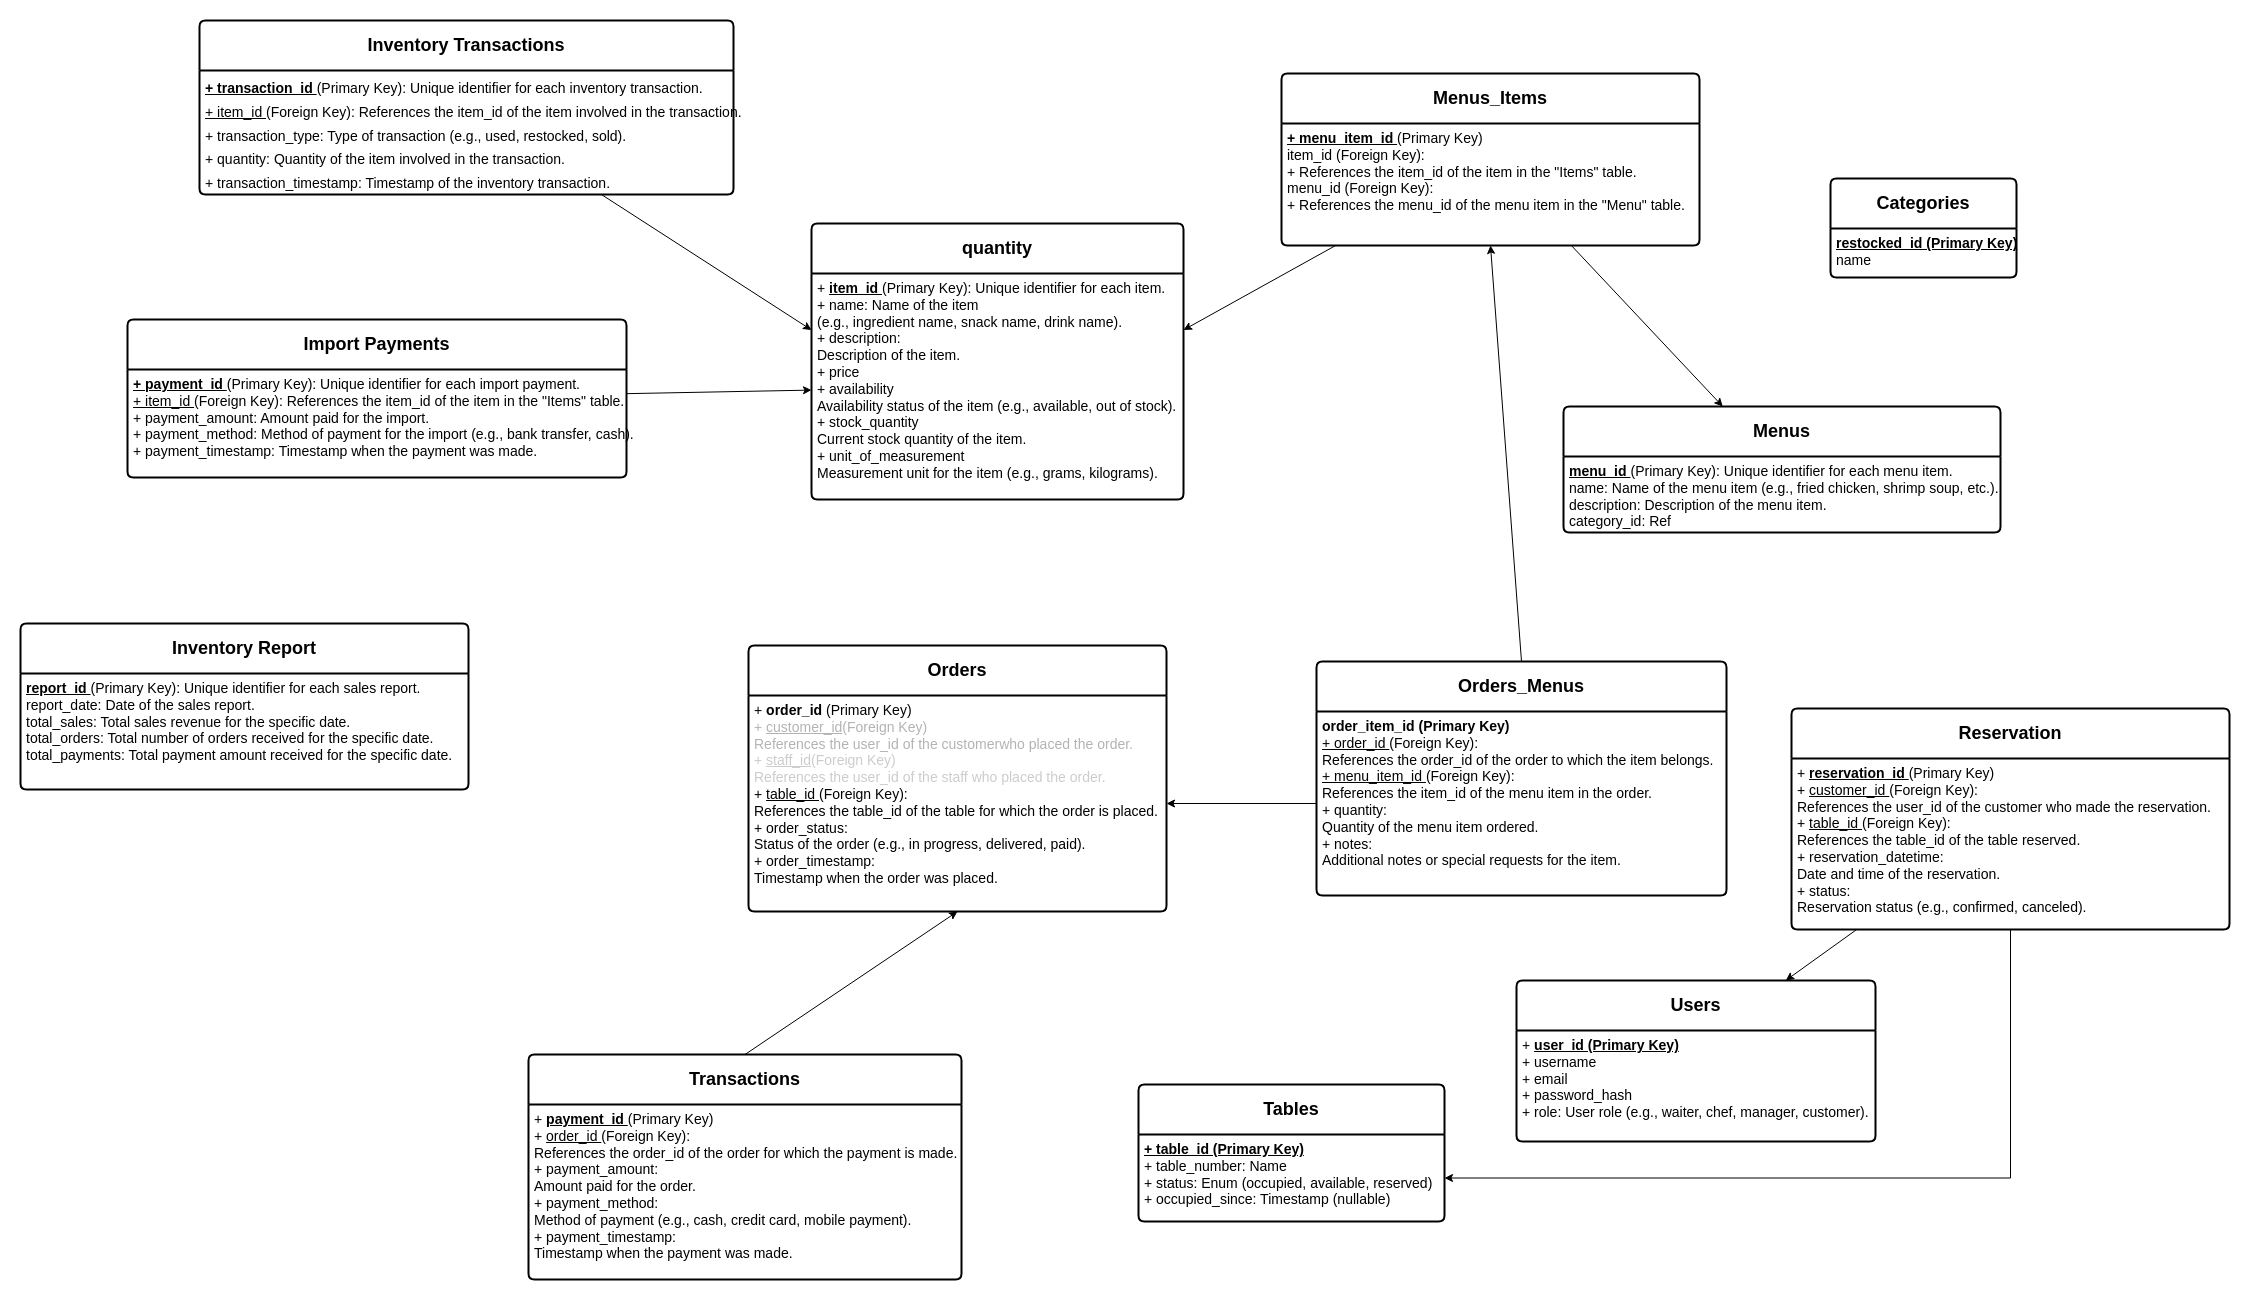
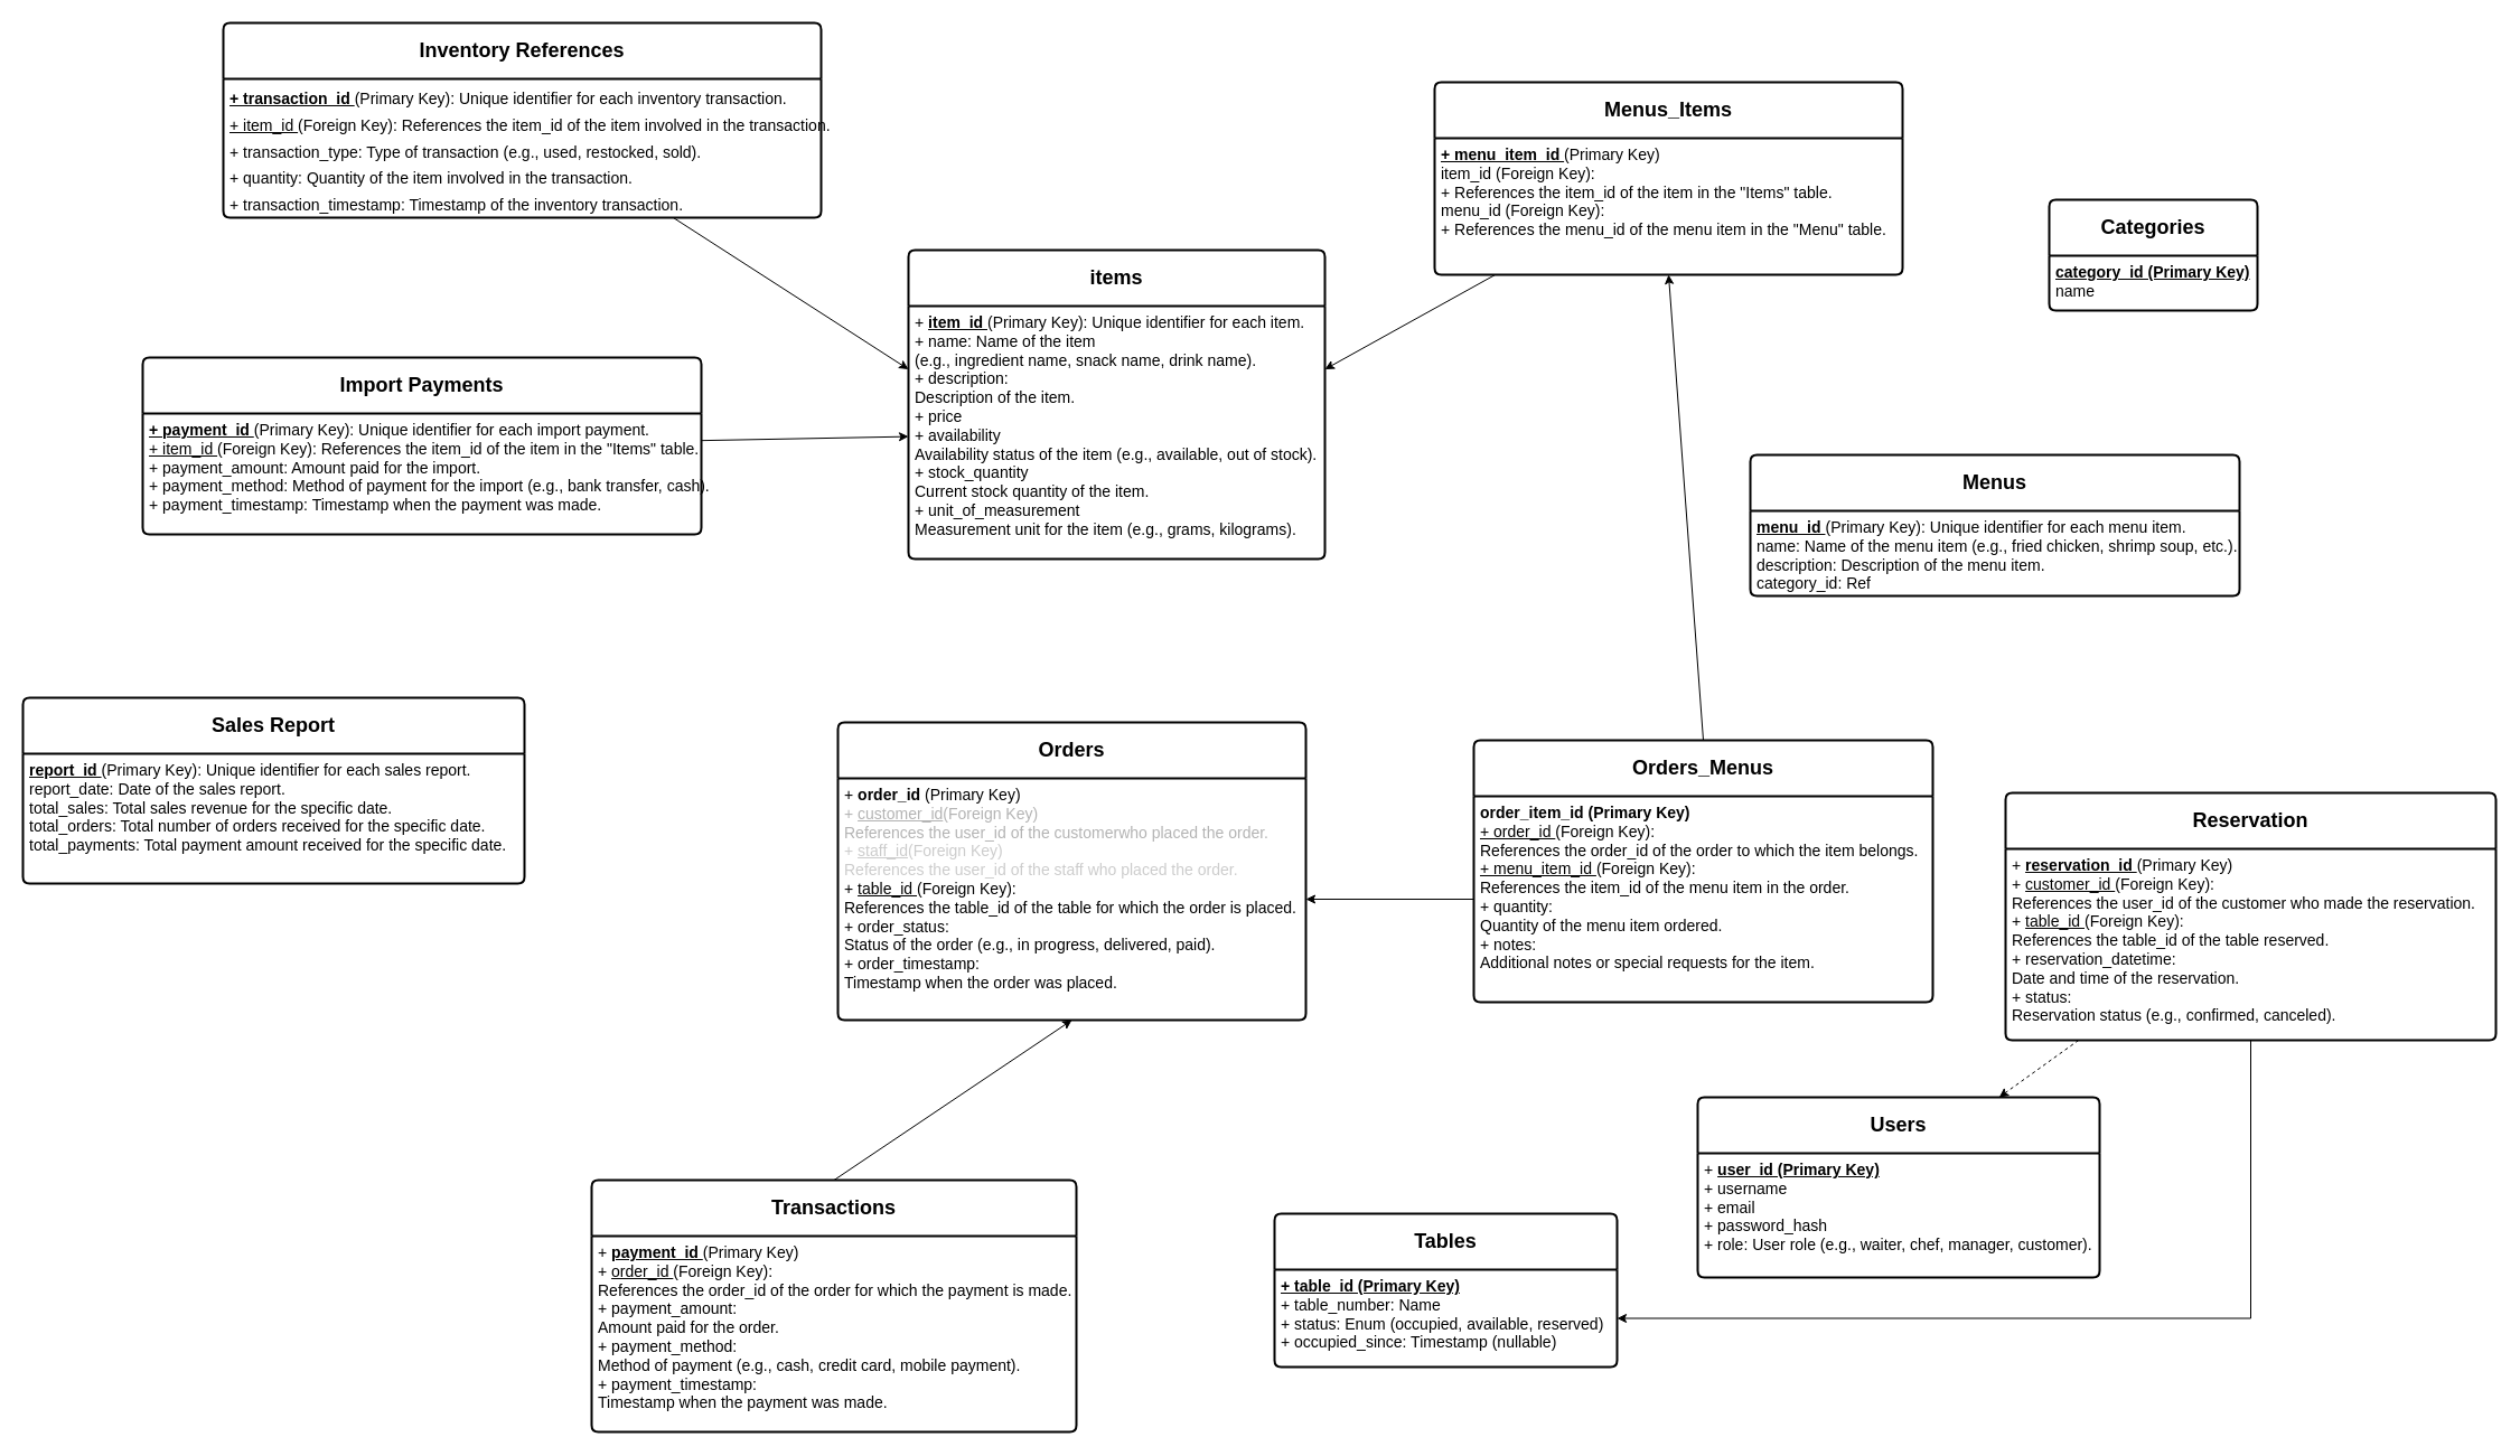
- <mxCell id="31" value="&lt;b style=&quot;&quot;&gt;&lt;font style=&quot;font-size: 18px;&quot;&gt;Inventory&amp;nbsp;Transactions &lt;/font&gt;&lt;/b&gt;" style="swimlane;childLayout=stackLayout;horizontal=1;startSize=50;horizontalStack=0;rounded=1;fontSize=14;fontStyle=0;strokeWidth=2;resizeParent=0;resizeLast=1;shadow=0;dashed=0;align=center;arcSize=4;whiteSpace=wrap;html=1;" parent="1" vertex="1"><mxGeometry x="199" y="20" width="534" height="174" as="geometry" /></mxCell>
+ <mxCell id="31" value="&lt;b style=&quot;&quot;&gt;&lt;font style=&quot;font-size: 18px;&quot;&gt;Inventory&amp;nbsp;References &lt;/font&gt;&lt;/b&gt;" style="swimlane;childLayout=stackLayout;horizontal=1;startSize=50;horizontalStack=0;rounded=1;fontSize=14;fontStyle=0;strokeWidth=2;resizeParent=0;resizeLast=1;shadow=0;dashed=0;align=center;arcSize=4;whiteSpace=wrap;html=1;" parent="1" vertex="1"><mxGeometry x="199" y="20" width="534" height="174" as="geometry" /></mxCell>
- <mxCell id="24" value="&lt;b style=&quot;&quot;&gt;&lt;font style=&quot;font-size: 18px;&quot;&gt;quantity&lt;/font&gt;&lt;/b&gt;" style="swimlane;childLayout=stackLayout;horizontal=1;startSize=50;horizontalStack=0;rounded=1;fontSize=14;fontStyle=0;strokeWidth=2;resizeParent=0;resizeLast=1;shadow=0;dashed=0;align=center;arcSize=4;whiteSpace=wrap;html=1;" parent="1" vertex="1"><mxGeometry x="811" y="223" width="372" height="276" as="geometry" /></mxCell>
+ <mxCell id="24" value="&lt;b style=&quot;&quot;&gt;&lt;font style=&quot;font-size: 18px;&quot;&gt;items&lt;/font&gt;&lt;/b&gt;" style="swimlane;childLayout=stackLayout;horizontal=1;startSize=50;horizontalStack=0;rounded=1;fontSize=14;fontStyle=0;strokeWidth=2;resizeParent=0;resizeLast=1;shadow=0;dashed=0;align=center;arcSize=4;whiteSpace=wrap;html=1;" parent="1" vertex="1"><mxGeometry x="811" y="223" width="372" height="276" as="geometry" /></mxCell>
- <mxCell id="13" value="&lt;div style=&quot;border-color: var(--border-color); font-size: 14px;&quot;&gt;&lt;div style=&quot;border-color: var(--border-color); font-size: 14px;&quot;&gt;&lt;span style=&quot;background-color: initial; font-size: 14px;&quot;&gt;&lt;u style=&quot;font-size: 14px;&quot;&gt;&lt;b style=&quot;font-size: 14px;&quot;&gt;restocked_id (Primary Key)&lt;/b&gt;&lt;/u&gt;&lt;/span&gt;&lt;br style=&quot;font-size: 14px;&quot;&gt;&lt;/div&gt;&lt;div style=&quot;border-color: var(--border-color); font-size: 14px;&quot;&gt;name&lt;/div&gt;&lt;/div&gt;" style="align=left;strokeColor=none;fillColor=none;spacingLeft=4;fontSize=14;verticalAlign=top;resizable=0;rotatable=0;part=1;html=1;" parent="12" vertex="1"><mxGeometry y="50" width="186" height="49" as="geometry" /></mxCell>
+ <mxCell id="13" value="&lt;div style=&quot;border-color: var(--border-color); font-size: 14px;&quot;&gt;&lt;div style=&quot;border-color: var(--border-color); font-size: 14px;&quot;&gt;&lt;span style=&quot;background-color: initial; font-size: 14px;&quot;&gt;&lt;u style=&quot;font-size: 14px;&quot;&gt;&lt;b style=&quot;font-size: 14px;&quot;&gt;category_id (Primary Key)&lt;/b&gt;&lt;/u&gt;&lt;/span&gt;&lt;br style=&quot;font-size: 14px;&quot;&gt;&lt;/div&gt;&lt;div style=&quot;border-color: var(--border-color); font-size: 14px;&quot;&gt;name&lt;/div&gt;&lt;/div&gt;" style="align=left;strokeColor=none;fillColor=none;spacingLeft=4;fontSize=14;verticalAlign=top;resizable=0;rotatable=0;part=1;html=1;" parent="12" vertex="1"><mxGeometry y="50" width="186" height="49" as="geometry" /></mxCell>
- <mxCell id="27" style="rounded=0;orthogonalLoop=1;jettySize=auto;html=1;fontSize=14;" parent="1" source="28" target="8" edge="1"><mxGeometry relative="1" as="geometry" /></mxCell>
- <mxCell id="33" value="&lt;b style=&quot;&quot;&gt;&lt;font style=&quot;font-size: 18px;&quot;&gt;Inventory Report&lt;/font&gt;&lt;/b&gt;" style="swimlane;childLayout=stackLayout;horizontal=1;startSize=50;horizontalStack=0;rounded=1;fontSize=14;fontStyle=0;strokeWidth=2;resizeParent=0;resizeLast=1;shadow=0;dashed=0;align=center;arcSize=4;whiteSpace=wrap;html=1;" parent="1" vertex="1"><mxGeometry x="20" y="623" width="448" height="166" as="geometry" /></mxCell>
+ <mxCell id="33" value="&lt;b style=&quot;&quot;&gt;&lt;font style=&quot;font-size: 18px;&quot;&gt;Sales Report&lt;/font&gt;&lt;/b&gt;" style="swimlane;childLayout=stackLayout;horizontal=1;startSize=50;horizontalStack=0;rounded=1;fontSize=14;fontStyle=0;strokeWidth=2;resizeParent=0;resizeLast=1;shadow=0;dashed=0;align=center;arcSize=4;whiteSpace=wrap;html=1;" parent="1" vertex="1"><mxGeometry x="20" y="623" width="448" height="166" as="geometry" /></mxCell>
- <mxCell id="20" style="rounded=0;orthogonalLoop=1;jettySize=auto;html=1;entryX=0.75;entryY=0;entryDx=0;entryDy=0;fontSize=14;" parent="1" source="22" target="5" edge="1"><mxGeometry relative="1" as="geometry" /></mxCell>
+ <mxCell id="20" style="rounded=0;orthogonalLoop=1;jettySize=auto;html=1;entryX=0.75;entryY=0;entryDx=0;entryDy=0;fontSize=14;dashed=1;" parent="1" source="22" target="5" edge="1"><mxGeometry relative="1" as="geometry" /></mxCell>
